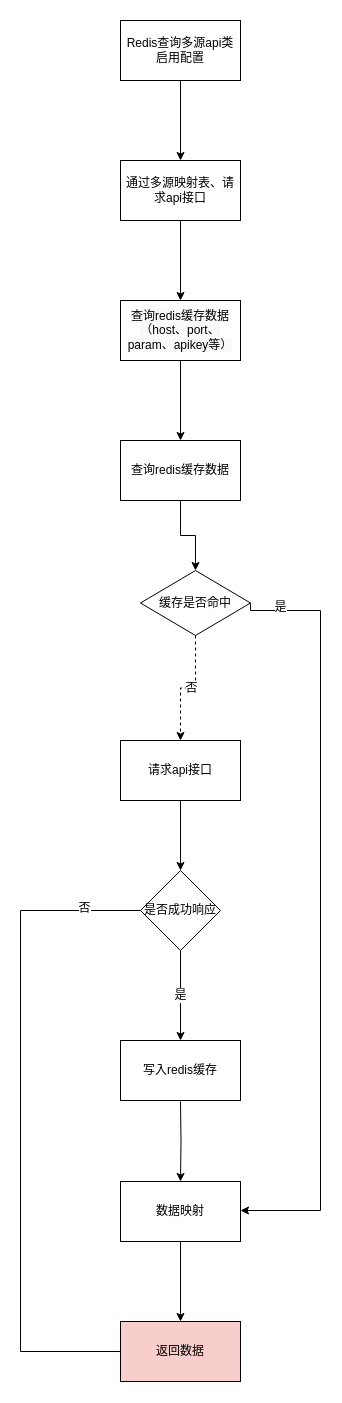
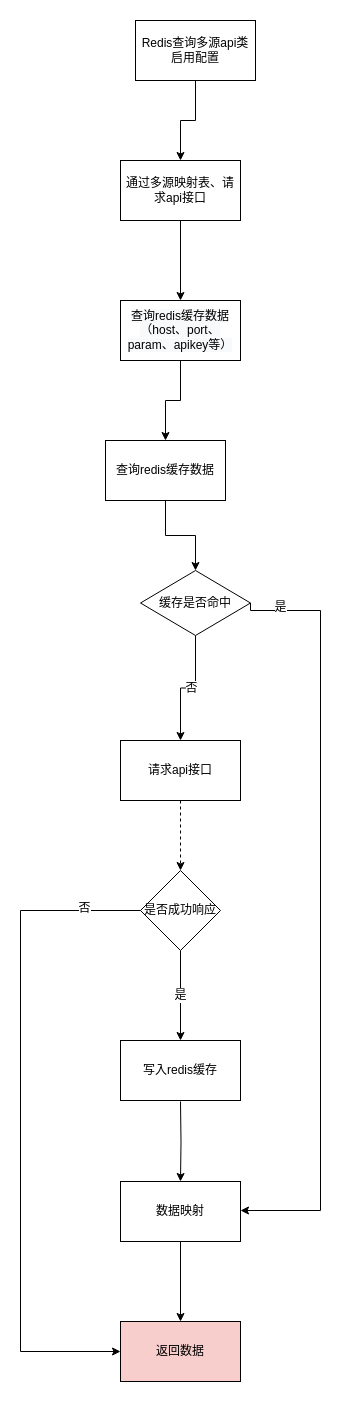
- <mxCell id="3" value="Redis查询多源api类启用配置" style="rounded=0;whiteSpace=wrap;html=1;fontSize=12;" vertex="1" parent="1"><mxGeometry x="120" y="20" width="120" height="60" as="geometry" /></mxCell>
+ <mxCell id="3" value="Redis查询多源api类启用配置" style="rounded=0;whiteSpace=wrap;html=1;fontSize=12;" vertex="1" parent="1"><mxGeometry x="135" y="20" width="120" height="60" as="geometry" /></mxCell>
- <mxCell id="15" value="&lt;span style=&quot;font-size: 12px;&quot;&gt;查询redis缓存数据&lt;/span&gt;" style="whiteSpace=wrap;html=1;rounded=0;fontSize=12;" vertex="1" parent="1"><mxGeometry x="120" y="440" width="120" height="60" as="geometry" /></mxCell>
+ <mxCell id="15" value="&lt;span style=&quot;font-size: 12px;&quot;&gt;查询redis缓存数据&lt;/span&gt;" style="whiteSpace=wrap;html=1;rounded=0;fontSize=12;" vertex="1" parent="1"><mxGeometry x="105" y="440" width="120" height="60" as="geometry" /></mxCell>
- <mxCell id="16" value="" style="edgeStyle=orthogonalEdgeStyle;rounded=0;orthogonalLoop=1;jettySize=auto;html=1;fontSize=12;dashed=1;" edge="1" parent="1" source="18" target="20"><mxGeometry relative="1" as="geometry" /></mxCell>
+ <mxCell id="16" value="" style="edgeStyle=orthogonalEdgeStyle;rounded=0;orthogonalLoop=1;jettySize=auto;html=1;fontSize=12;" edge="1" parent="1" source="18" target="20"><mxGeometry relative="1" as="geometry" /></mxCell>
- <mxCell id="19" value="" style="edgeStyle=orthogonalEdgeStyle;rounded=0;orthogonalLoop=1;jettySize=auto;html=1;fontSize=12;" edge="1" parent="1" source="20" target="25"><mxGeometry relative="1" as="geometry" /></mxCell>
+ <mxCell id="19" value="" style="edgeStyle=orthogonalEdgeStyle;rounded=0;orthogonalLoop=1;jettySize=auto;html=1;fontSize=12;dashed=1;" edge="1" parent="1" source="20" target="25"><mxGeometry relative="1" as="geometry" /></mxCell>
- <mxCell id="23" value="" style="edgeStyle=orthogonalEdgeStyle;rounded=0;orthogonalLoop=1;jettySize=auto;html=1;fontSize=12;entryX=0;entryY=0.5;entryDx=0;entryDy=0;endArrow=none;" edge="1" parent="1" source="25" target="7"><mxGeometry relative="1" as="geometry"><mxPoint x="50" y="1360" as="targetPoint" /><Array as="points"><mxPoint x="20" y="910" /><mxPoint x="20" y="1351" /></Array></mxGeometry></mxCell>
+ <mxCell id="23" value="" style="edgeStyle=orthogonalEdgeStyle;rounded=0;orthogonalLoop=1;jettySize=auto;html=1;fontSize=12;entryX=0;entryY=0.5;entryDx=0;entryDy=0;" edge="1" parent="1" source="25" target="7"><mxGeometry relative="1" as="geometry"><mxPoint x="50" y="1360" as="targetPoint" /><Array as="points"><mxPoint x="20" y="910" /><mxPoint x="20" y="1351" /></Array></mxGeometry></mxCell>
